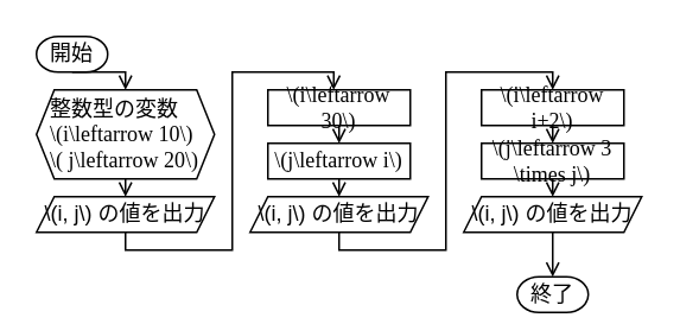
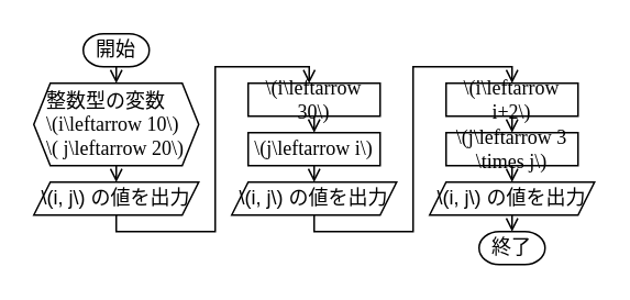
- <mxCell id="3" value="開始" style="strokeWidth=1;html=1;shape=mxgraph.flowchart.terminator;whiteSpace=wrap;fontFamily=Lucida Console;fontSize=12;" vertex="1" parent="1"><mxGeometry x="20" y="20" width="40" height="20" as="geometry" /></mxCell>
+ <mxCell id="3" value="開始" style="strokeWidth=1;html=1;shape=mxgraph.flowchart.terminator;whiteSpace=wrap;fontFamily=Lucida Console;fontSize=12;" vertex="1" parent="1"><mxGeometry x="50" y="20" width="40" height="20" as="geometry" /></mxCell>
- <mxCell id="17" value="終了" style="strokeWidth=1;html=1;shape=mxgraph.flowchart.terminator;whiteSpace=wrap;fontFamily=Lucida Console;fontSize=12;" vertex="1" parent="1"><mxGeometry x="290" y="155" width="40" height="20" as="geometry" /></mxCell>
+ <mxCell id="17" value="終了" style="strokeWidth=1;html=1;shape=mxgraph.flowchart.terminator;whiteSpace=wrap;fontFamily=Lucida Console;fontSize=12;" vertex="1" parent="1"><mxGeometry x="290" y="140" width="40" height="20" as="geometry" /></mxCell>
